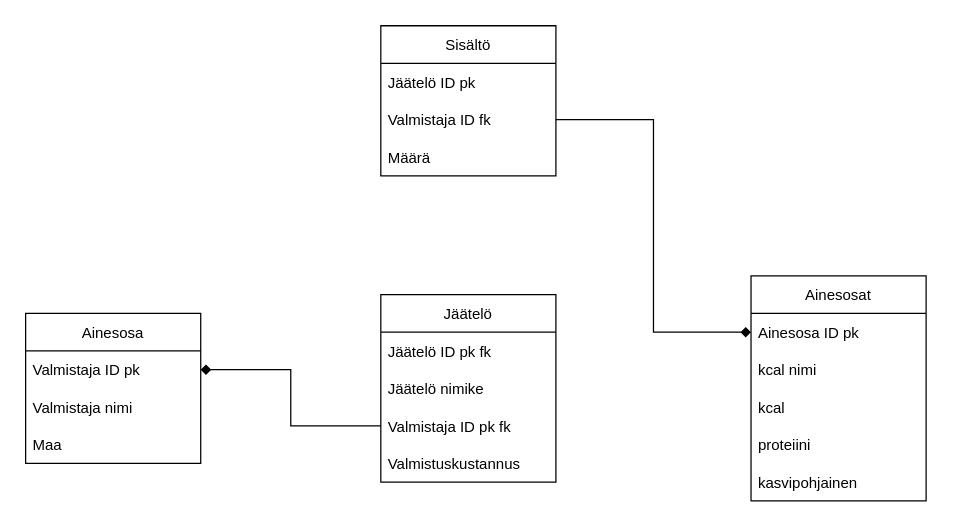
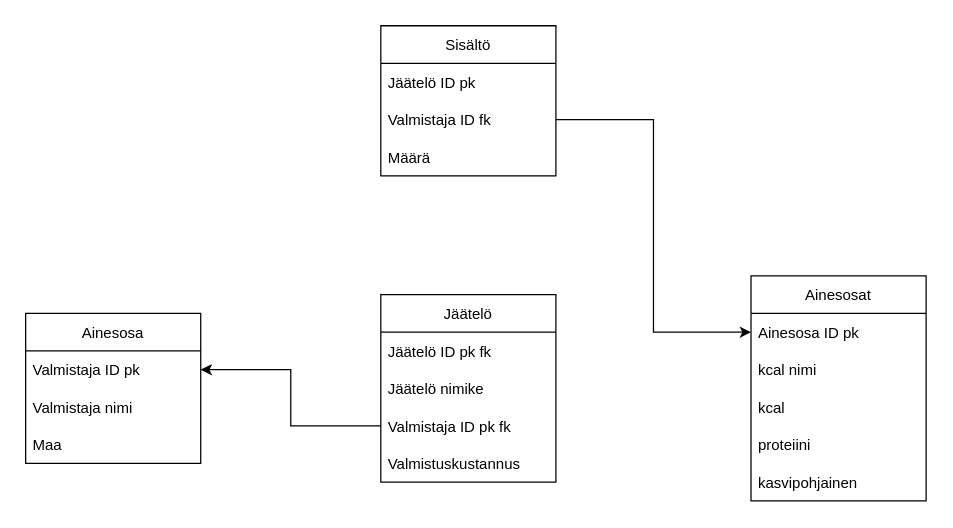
- <mxCell id="22" style="edgeStyle=orthogonalEdgeStyle;rounded=0;orthogonalLoop=1;jettySize=auto;html=1;exitX=1;exitY=0.5;exitDx=0;exitDy=0;entryX=0;entryY=0.5;entryDx=0;entryDy=0;endArrow=diamond;" edge="1" parent="1" source="19" target="12"><mxGeometry relative="1" as="geometry" /></mxCell>
+ <mxCell id="22" style="edgeStyle=orthogonalEdgeStyle;rounded=0;orthogonalLoop=1;jettySize=auto;html=1;exitX=1;exitY=0.5;exitDx=0;exitDy=0;entryX=0;entryY=0.5;entryDx=0;entryDy=0;" edge="1" parent="1" source="19" target="12"><mxGeometry relative="1" as="geometry" /></mxCell>
- <mxCell id="21" style="edgeStyle=orthogonalEdgeStyle;rounded=0;orthogonalLoop=1;jettySize=auto;html=1;exitX=0;exitY=0.5;exitDx=0;exitDy=0;entryX=1;entryY=0.5;entryDx=0;entryDy=0;endArrow=diamond;" edge="1" parent="1" source="9" target="3"><mxGeometry relative="1" as="geometry" /></mxCell>
+ <mxCell id="21" style="edgeStyle=orthogonalEdgeStyle;rounded=0;orthogonalLoop=1;jettySize=auto;html=1;exitX=0;exitY=0.5;exitDx=0;exitDy=0;entryX=1;entryY=0.5;entryDx=0;entryDy=0;" edge="1" parent="1" source="9" target="3"><mxGeometry relative="1" as="geometry" /></mxCell>
